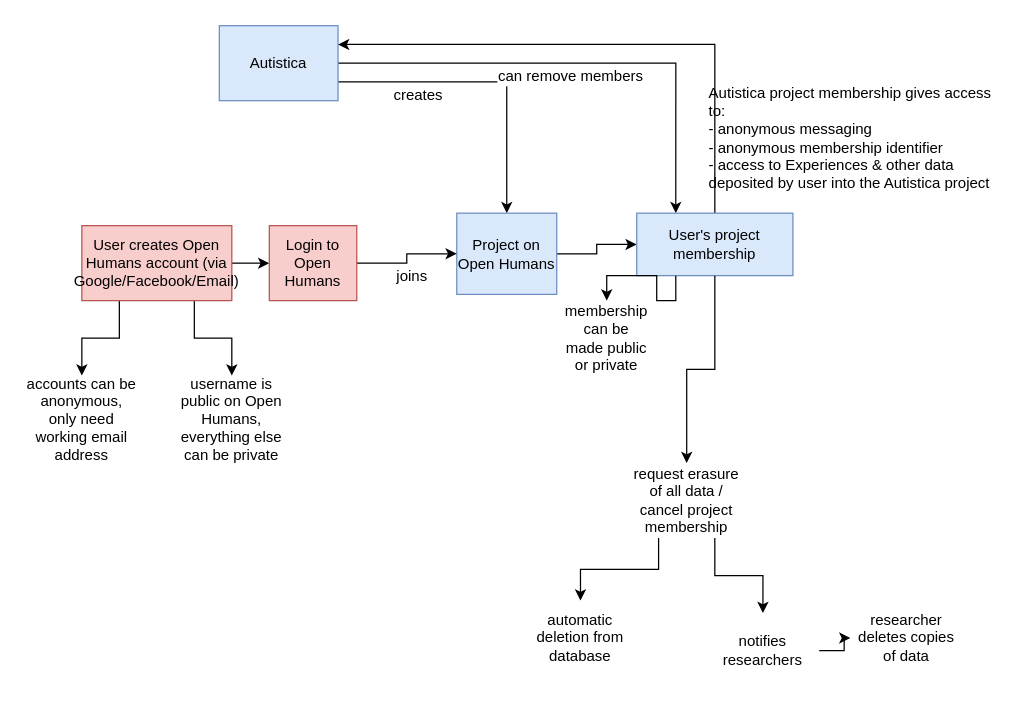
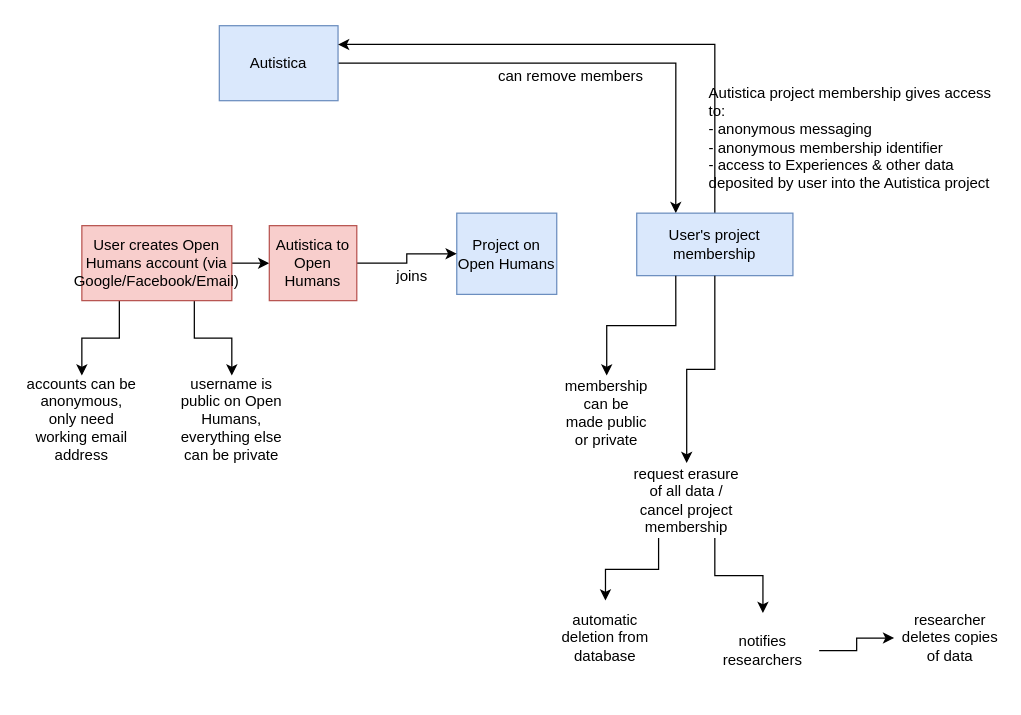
- <mxCell id="2" style="edgeStyle=orthogonalEdgeStyle;rounded=0;orthogonalLoop=1;jettySize=auto;html=1;exitX=1;exitY=0.75;exitDx=0;exitDy=0;entryX=0.5;entryY=0;entryDx=0;entryDy=0;" edge="1" parent="1" source="6" target="8"><mxGeometry relative="1" as="geometry" /></mxCell>
- <mxCell id="3" value="creates" style="text;html=1;resizable=0;points=[];align=center;verticalAlign=middle;labelBackgroundColor=#ffffff;" vertex="1" connectable="0" parent="2"><mxGeometry x="-0.339" y="-1" relative="1" as="geometry"><mxPoint x="-16" y="9" as="offset" /></mxGeometry></mxCell>
- <mxCell id="7" style="edgeStyle=orthogonalEdgeStyle;rounded=0;orthogonalLoop=1;jettySize=auto;html=1;exitX=1;exitY=0.5;exitDx=0;exitDy=0;entryX=0;entryY=0.5;entryDx=0;entryDy=0;" edge="1" parent="1" source="8" target="18"><mxGeometry relative="1" as="geometry" /></mxCell>
- <mxCell id="16" value="Login to Open Humans" style="rounded=0;whiteSpace=wrap;html=1;fillColor=#f8cecc;strokeColor=#b85450;" vertex="1" parent="1"><mxGeometry x="215" y="180" width="70" height="60" as="geometry" /></mxCell>
+ <mxCell id="16" value="Autistica to Open Humans" style="rounded=0;whiteSpace=wrap;html=1;fillColor=#f8cecc;strokeColor=#b85450;" vertex="1" parent="1"><mxGeometry x="215" y="180" width="70" height="60" as="geometry" /></mxCell>
- <mxCell id="21" value="membership can be made public or private" style="text;html=1;strokeColor=none;fillColor=none;align=center;verticalAlign=middle;whiteSpace=wrap;rounded=0;" vertex="1" parent="1"><mxGeometry x="465" y="240" width="40" height="60" as="geometry" /></mxCell>
+ <mxCell id="21" value="membership can be made public or private" style="text;html=1;strokeColor=none;fillColor=none;align=center;verticalAlign=middle;whiteSpace=wrap;rounded=0;" vertex="1" parent="1"><mxGeometry x="465" y="300" width="40" height="60" as="geometry" /></mxCell>
- <mxCell id="26" value="automatic deletion from database" style="text;html=1;strokeColor=none;fillColor=none;align=center;verticalAlign=middle;whiteSpace=wrap;rounded=0;" vertex="1" parent="1"><mxGeometry x="419" y="480" width="90" height="60" as="geometry" /></mxCell>
+ <mxCell id="26" value="automatic deletion from database" style="text;html=1;strokeColor=none;fillColor=none;align=center;verticalAlign=middle;whiteSpace=wrap;rounded=0;" vertex="1" parent="1"><mxGeometry x="439" y="480" width="90" height="60" as="geometry" /></mxCell>
- <mxCell id="30" value="researcher deletes copies of data" style="text;html=1;strokeColor=none;fillColor=none;align=center;verticalAlign=middle;whiteSpace=wrap;rounded=0;" vertex="1" parent="1"><mxGeometry x="680" y="480" width="90" height="60" as="geometry" /></mxCell>
+ <mxCell id="30" value="researcher deletes copies of data" style="text;html=1;strokeColor=none;fillColor=none;align=center;verticalAlign=middle;whiteSpace=wrap;rounded=0;" vertex="1" parent="1"><mxGeometry x="715" y="480" width="90" height="60" as="geometry" /></mxCell>
